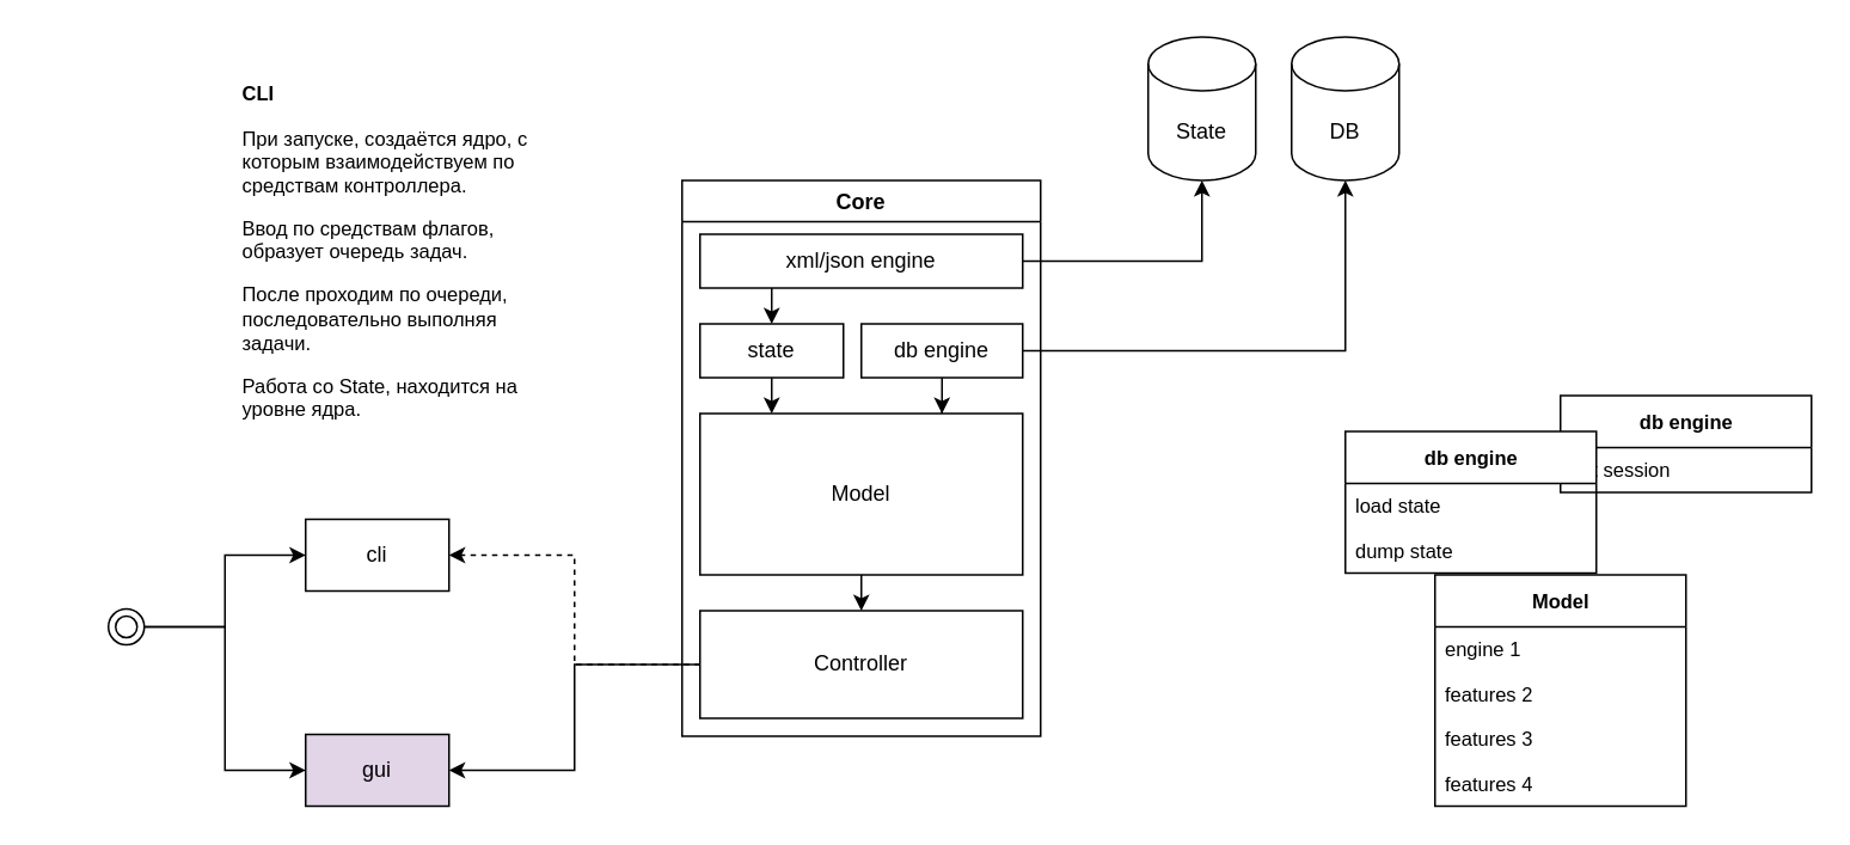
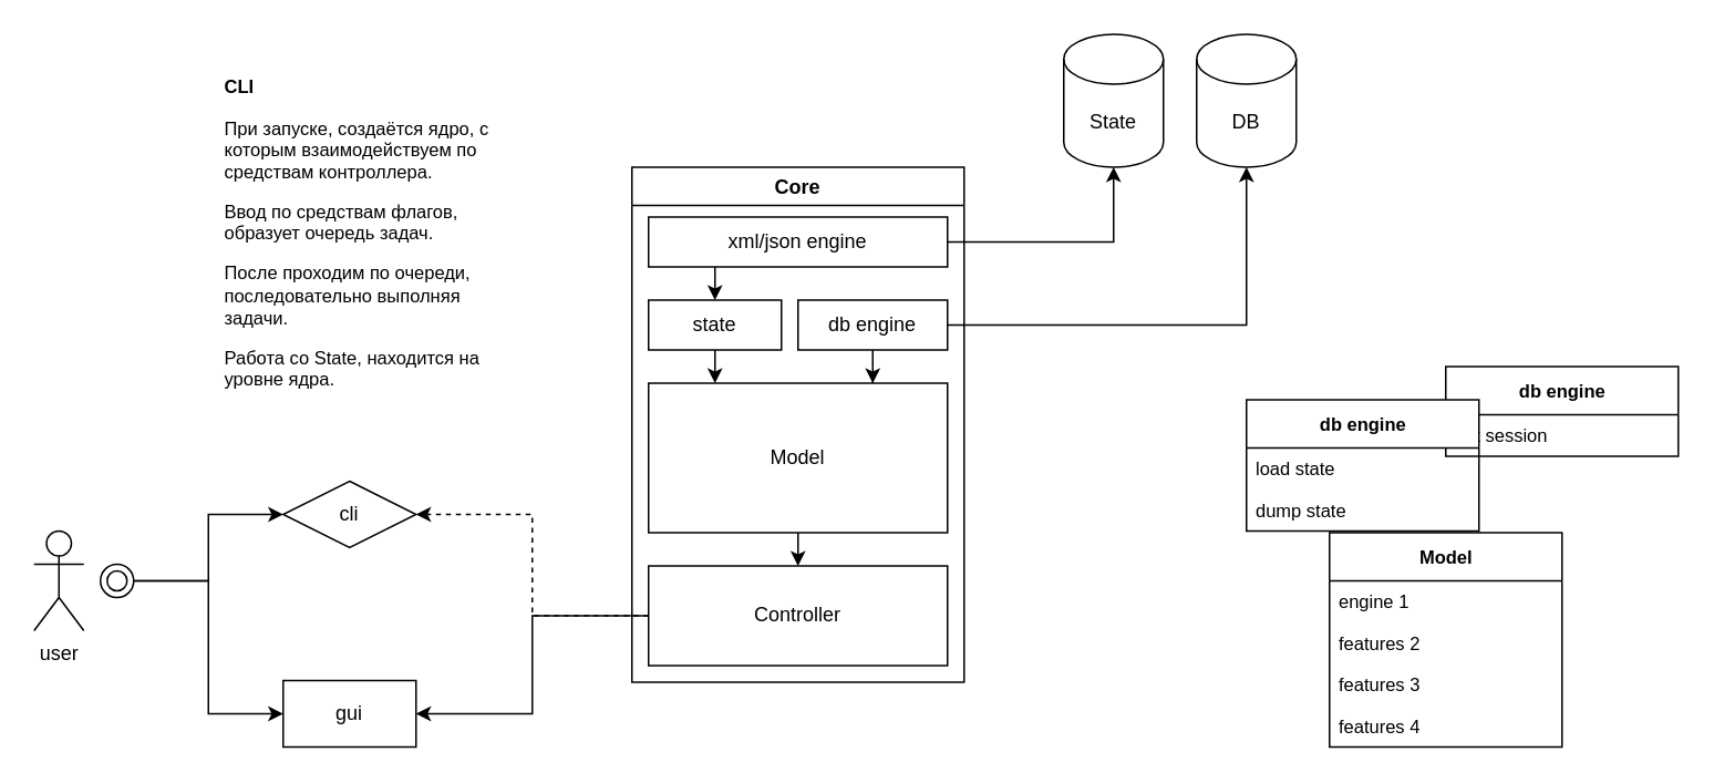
- <mxCell id="17" value="cli" style="rounded=0;whiteSpace=wrap;html=1;" parent="1" vertex="1"><mxGeometry x="170" y="289" width="80" height="40" as="geometry" /></mxCell>
+ <mxCell id="17" value="cli" style="rhombus;whiteSpace=wrap;html=1;" parent="1" vertex="1"><mxGeometry x="170" y="289" width="80" height="40" as="geometry" /></mxCell>
+ <mxCell id="13" value="user&lt;br&gt;" style="shape=umlActor;verticalLabelPosition=bottom;verticalAlign=top;html=1;outlineConnect=0;rounded=0;" parent="1" vertex="1"><mxGeometry x="20" y="319" width="30" height="60" as="geometry" /></mxCell>
- <mxCell id="18" value="gui" style="rounded=0;whiteSpace=wrap;html=1;fillColor=#e1d5e7;" parent="1" vertex="1"><mxGeometry x="170" y="409" width="80" height="40" as="geometry" /></mxCell>
+ <mxCell id="18" value="gui" style="rounded=0;whiteSpace=wrap;html=1;" parent="1" vertex="1"><mxGeometry x="170" y="409" width="80" height="40" as="geometry" /></mxCell>
